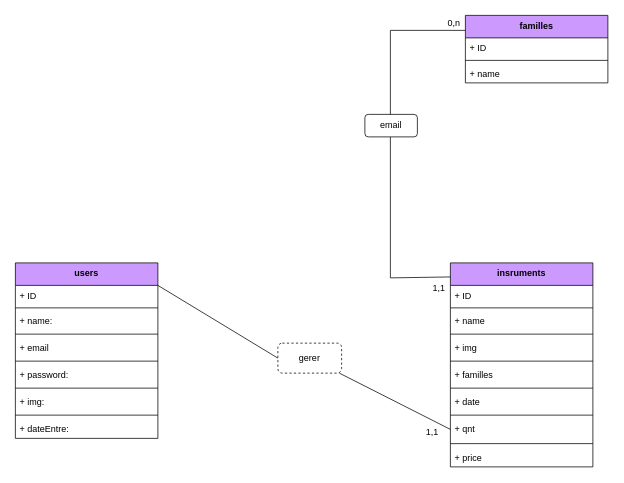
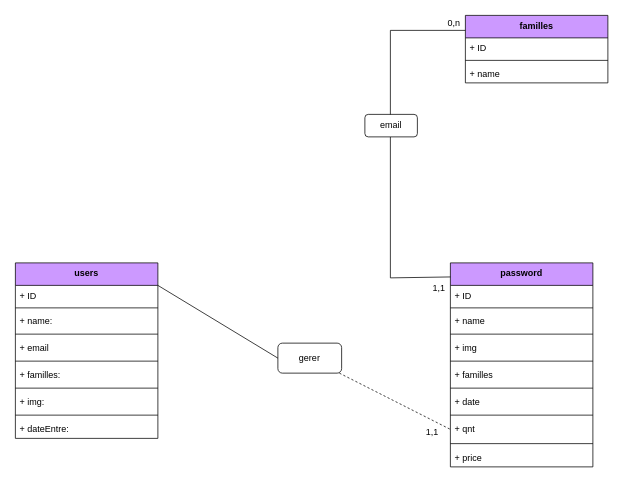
- <mxCell id="14" value="insruments" style="swimlane;fontStyle=1;align=center;verticalAlign=top;childLayout=stackLayout;horizontal=1;startSize=30;horizontalStack=0;resizeParent=1;resizeParentMax=0;resizeLast=0;collapsible=1;marginBottom=0;fillColor=#CC99FF;fillStyle=auto;gradientColor=none;swimlaneFillColor=none;" parent="1" vertex="1"><mxGeometry x="600" y="350" width="190" height="272" as="geometry"><mxRectangle x="345" y="350" width="70" height="30" as="alternateBounds" /></mxGeometry></mxCell>
+ <mxCell id="14" value="password" style="swimlane;fontStyle=1;align=center;verticalAlign=top;childLayout=stackLayout;horizontal=1;startSize=30;horizontalStack=0;resizeParent=1;resizeParentMax=0;resizeLast=0;collapsible=1;marginBottom=0;fillColor=#CC99FF;fillStyle=auto;gradientColor=none;swimlaneFillColor=none;" parent="1" vertex="1"><mxGeometry x="600" y="350" width="190" height="272" as="geometry"><mxRectangle x="345" y="350" width="70" height="30" as="alternateBounds" /></mxGeometry></mxCell>
- <mxCell id="39" value="gerer" style="rounded=1;whiteSpace=wrap;html=1;fillStyle=auto;fillColor=#FFFFFF;gradientColor=none;dashed=1;" parent="1" vertex="1"><mxGeometry x="370" y="457" width="85" height="40" as="geometry" /></mxCell>
+ <mxCell id="39" value="gerer" style="rounded=1;whiteSpace=wrap;html=1;fillStyle=auto;fillColor=#FFFFFF;gradientColor=none;" parent="1" vertex="1"><mxGeometry x="370" y="457" width="85" height="40" as="geometry" /></mxCell>
- <mxCell id="9" value="+ password:&#10;" style="text;strokeColor=none;fillColor=none;align=left;verticalAlign=top;spacingLeft=4;spacingRight=4;overflow=hidden;rotatable=0;points=[[0,0.5],[1,0.5]];portConstraint=eastwest;" parent="2" vertex="1"><mxGeometry y="136" width="190" height="26" as="geometry" /></mxCell>
+ <mxCell id="9" value="+ familles:&#10;" style="text;strokeColor=none;fillColor=none;align=left;verticalAlign=top;spacingLeft=4;spacingRight=4;overflow=hidden;rotatable=0;points=[[0,0.5],[1,0.5]];portConstraint=eastwest;" parent="2" vertex="1"><mxGeometry y="136" width="190" height="26" as="geometry" /></mxCell>
- <mxCell id="35" value="" style="endArrow=none;html=1;rounded=0;entryX=0;entryY=0.5;entryDx=0;entryDy=0;startArrow=none;" parent="1" source="39" target="25" edge="1"><mxGeometry width="50" height="50" relative="1" as="geometry"><mxPoint x="210" y="380" as="sourcePoint" /><mxPoint x="350" y="412.9" as="targetPoint" /></mxGeometry></mxCell>
+ <mxCell id="35" value="" style="endArrow=none;html=1;rounded=0;entryX=0;entryY=0.5;entryDx=0;entryDy=0;startArrow=none;dashed=1;" parent="1" source="39" target="25" edge="1"><mxGeometry width="50" height="50" relative="1" as="geometry"><mxPoint x="210" y="380" as="sourcePoint" /><mxPoint x="350" y="412.9" as="targetPoint" /></mxGeometry></mxCell>
